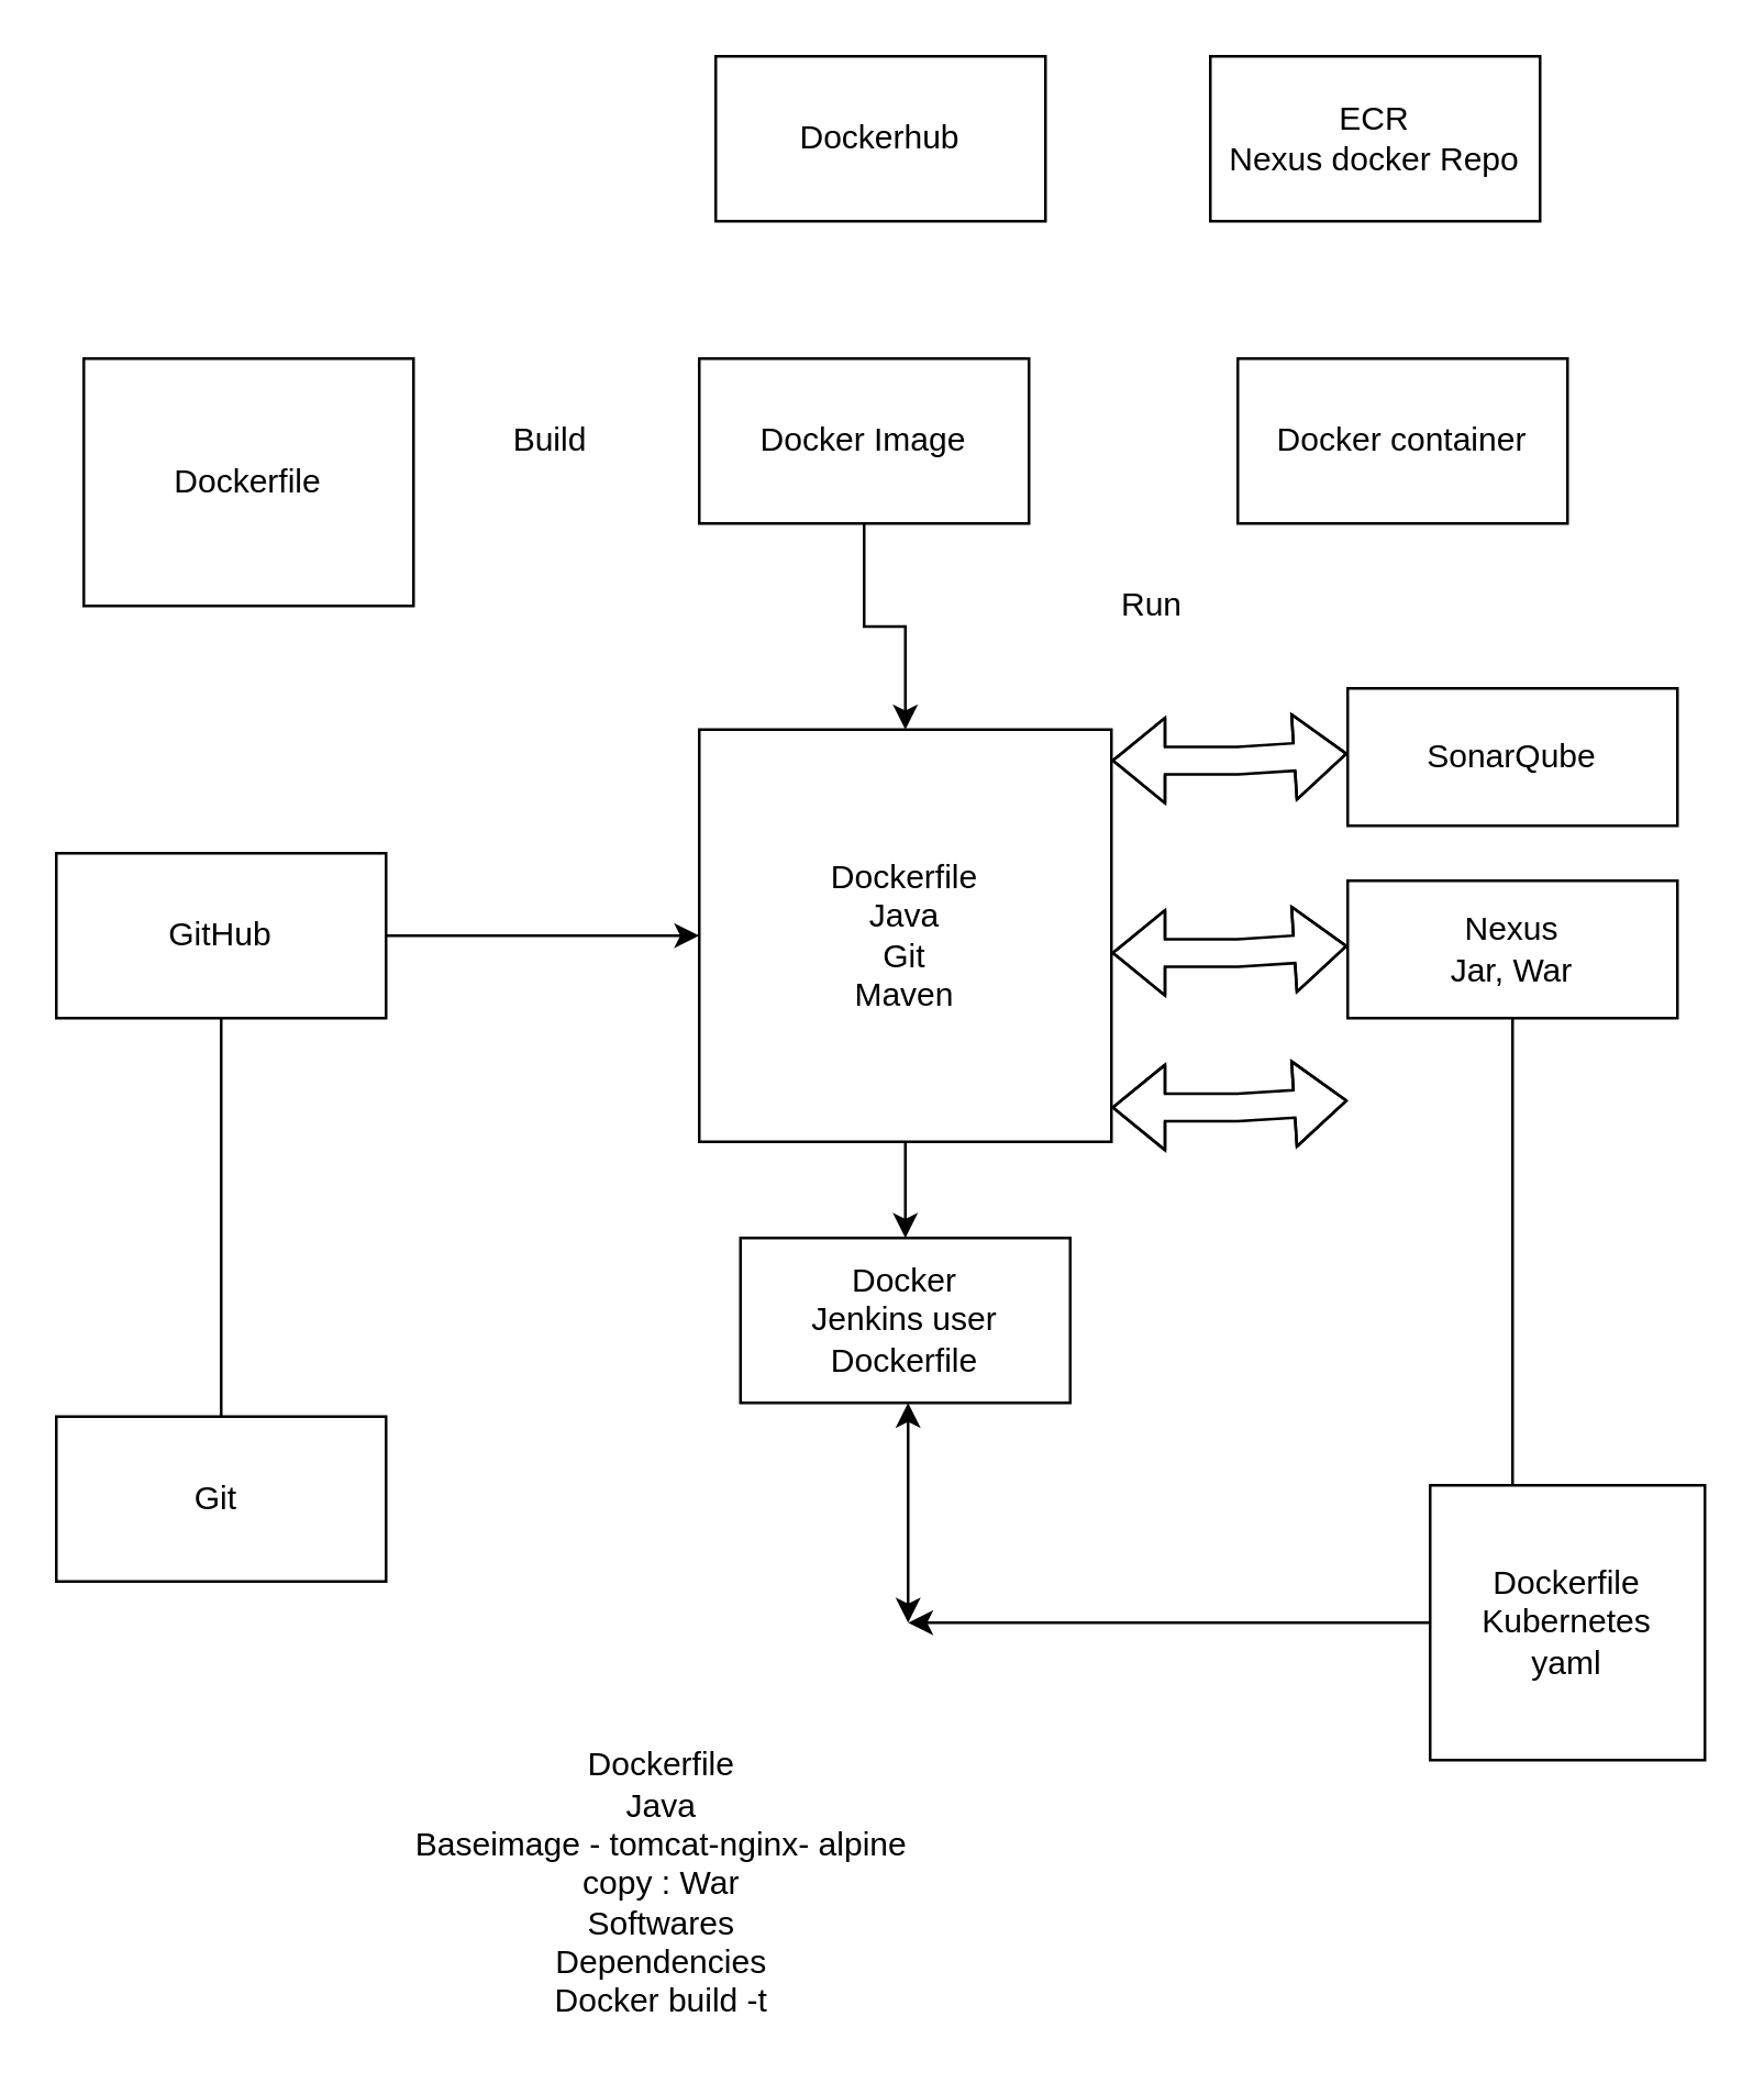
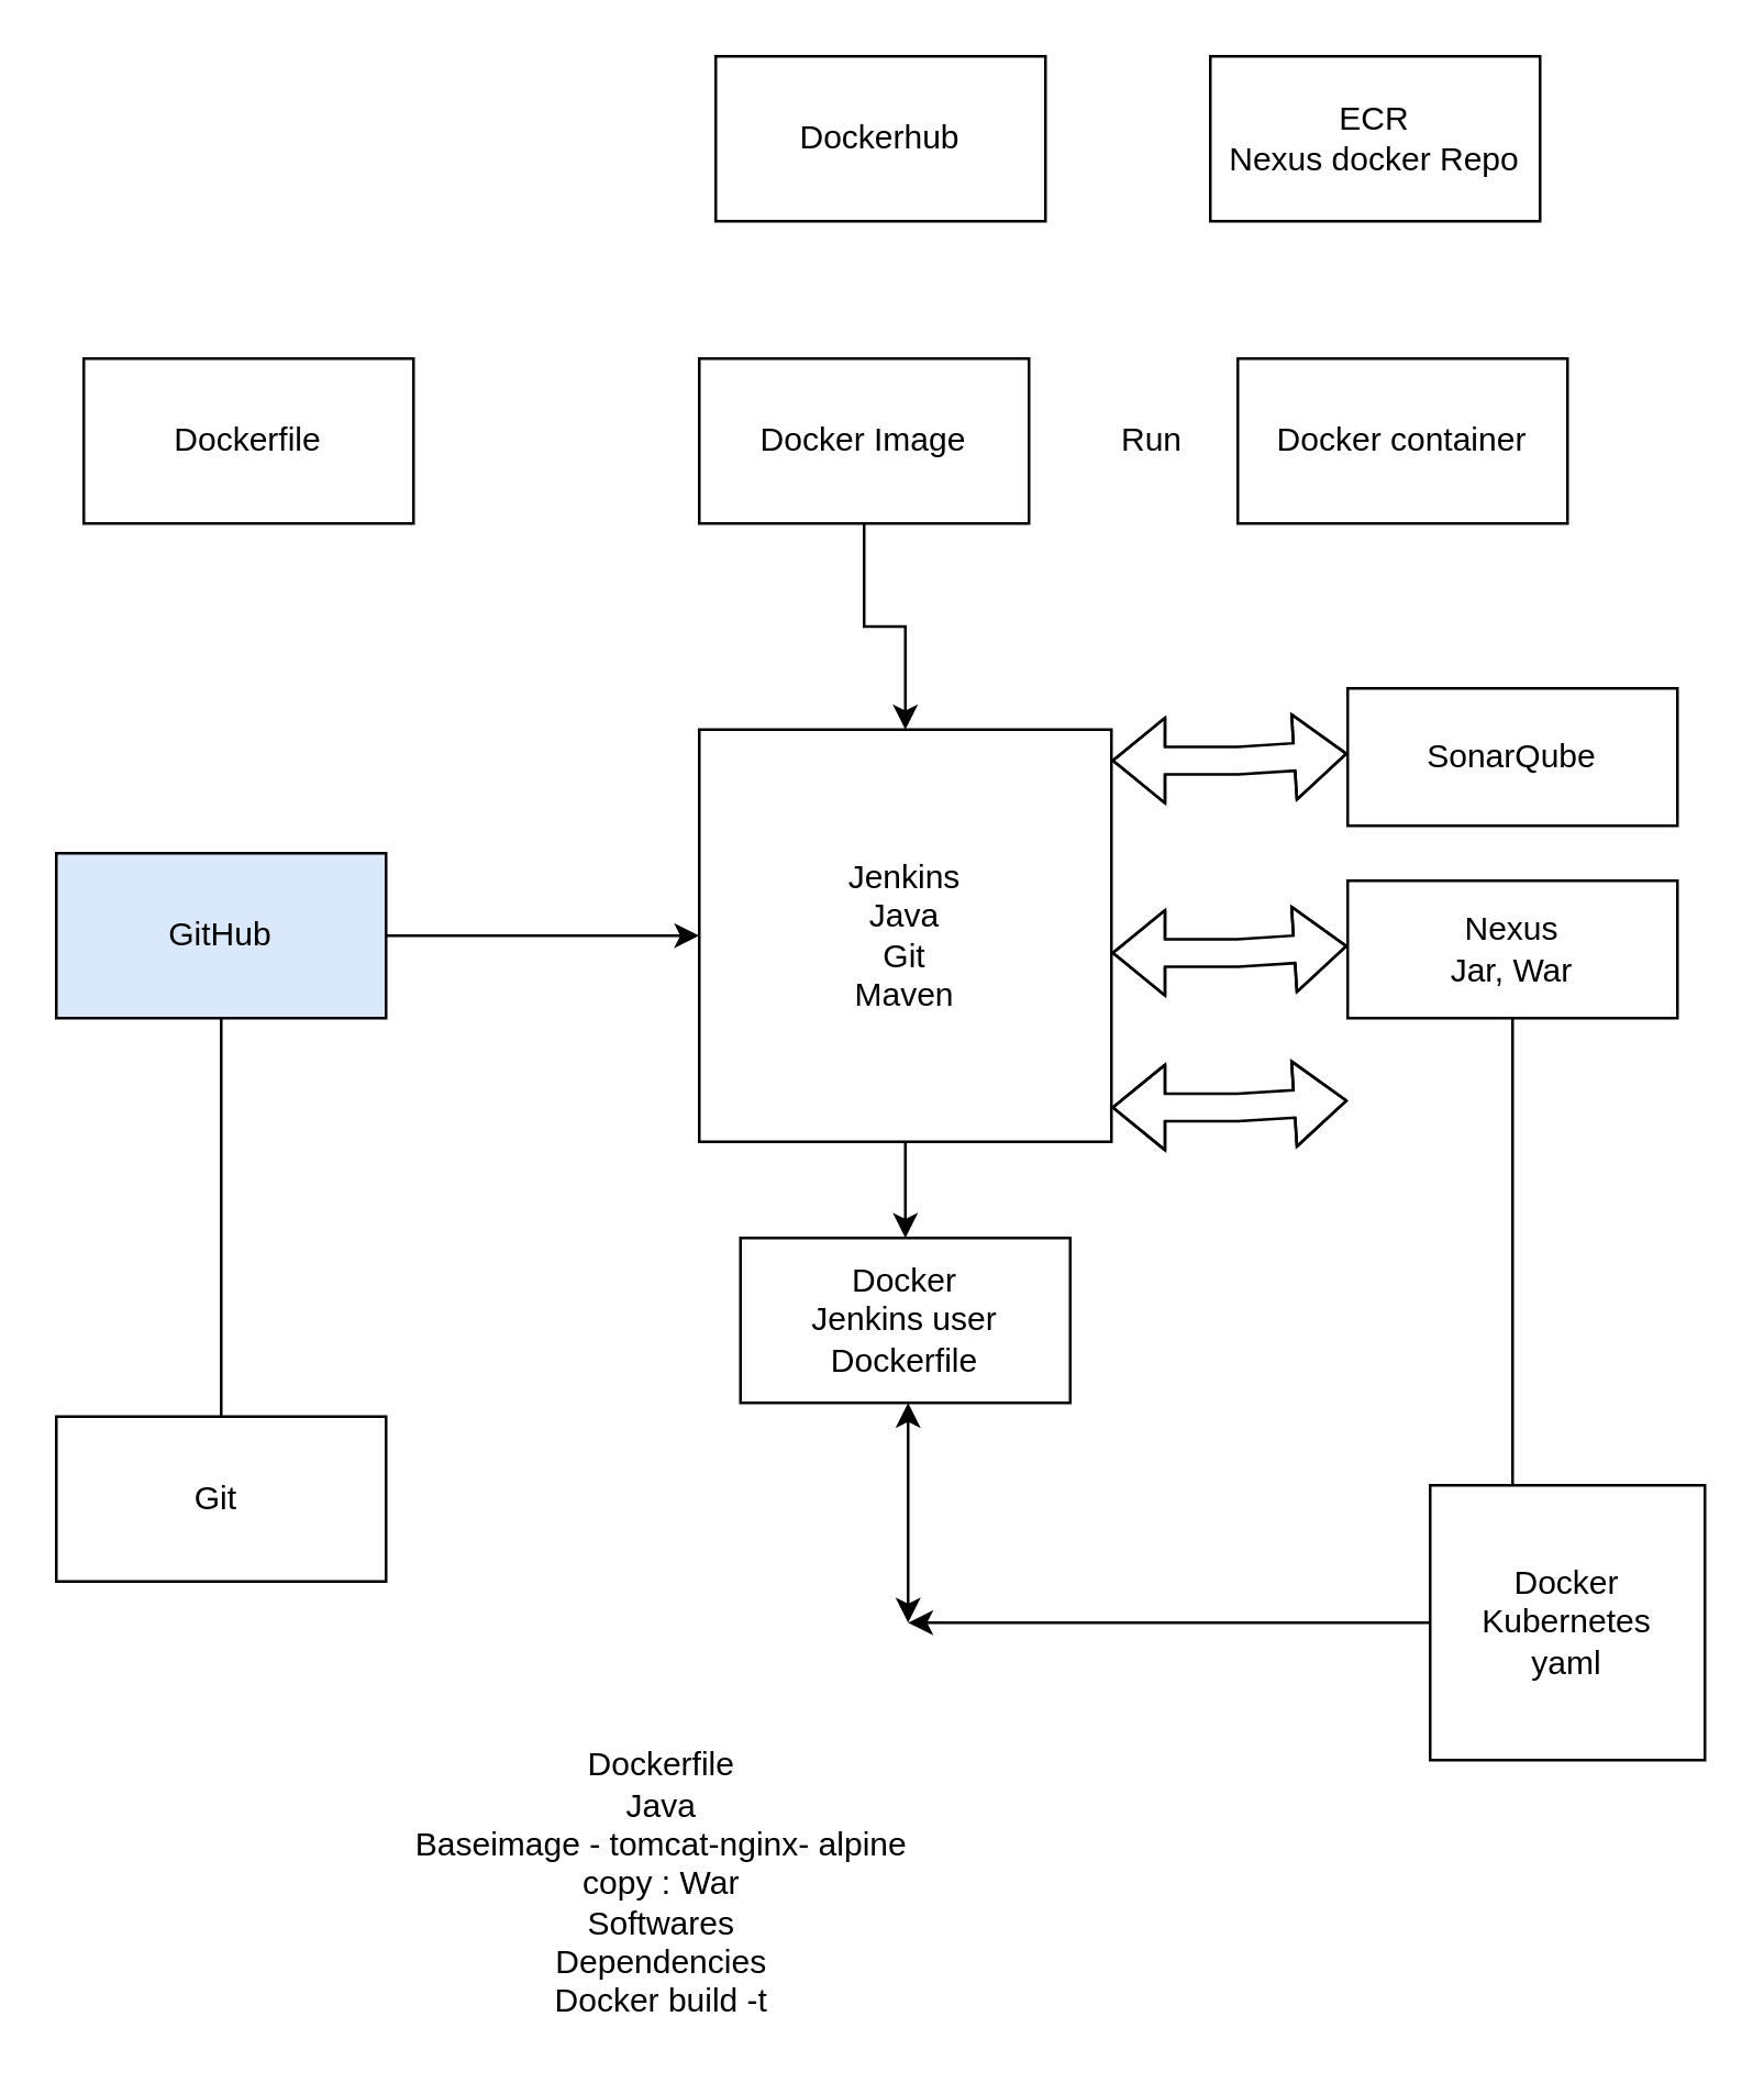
- <mxCell id="22" value="Build" style="text;html=1;strokeColor=none;fillColor=none;align=center;verticalAlign=middle;whiteSpace=wrap;rounded=0;" vertex="1" parent="1"><mxGeometry x="170" y="145" width="60" height="30" as="geometry" /></mxCell>
- <mxCell id="19" value="Dockerfile" style="rounded=0;whiteSpace=wrap;html=1;" vertex="1" parent="1"><mxGeometry x="30" y="130" width="120" height="90" as="geometry" /></mxCell>
+ <mxCell id="19" value="Dockerfile" style="rounded=0;whiteSpace=wrap;html=1;" vertex="1" parent="1"><mxGeometry x="30" y="130" width="120" height="60" as="geometry" /></mxCell>
- <mxCell id="24" value="Run" style="text;html=1;strokeColor=none;fillColor=none;align=center;verticalAlign=middle;whiteSpace=wrap;rounded=0;" vertex="1" parent="1"><mxGeometry x="389" y="205" width="60" height="30" as="geometry" /></mxCell>
+ <mxCell id="24" value="Run" style="text;html=1;strokeColor=none;fillColor=none;align=center;verticalAlign=middle;whiteSpace=wrap;rounded=0;" vertex="1" parent="1"><mxGeometry x="389" y="145" width="60" height="30" as="geometry" /></mxCell>
- <mxCell id="5" value="GitHub" style="rounded=0;whiteSpace=wrap;html=1;" vertex="1" parent="1"><mxGeometry x="20" y="310" width="120" height="60" as="geometry" /></mxCell>
+ <mxCell id="5" value="GitHub" style="rounded=0;whiteSpace=wrap;html=1;fillColor=#dae8fc;" vertex="1" parent="1"><mxGeometry x="20" y="310" width="120" height="60" as="geometry" /></mxCell>
- <mxCell id="7" value="Dockerfile&lt;br&gt;Java&lt;br&gt;Git&lt;br&gt;Maven" style="whiteSpace=wrap;html=1;aspect=fixed;" vertex="1" parent="1"><mxGeometry x="254" y="265" width="150" height="150" as="geometry" /></mxCell>
+ <mxCell id="7" value="Jenkins&lt;br&gt;Java&lt;br&gt;Git&lt;br&gt;Maven" style="whiteSpace=wrap;html=1;aspect=fixed;" vertex="1" parent="1"><mxGeometry x="254" y="265" width="150" height="150" as="geometry" /></mxCell>
- <mxCell id="16" value="Dockerfile&lt;br&gt;Kubernetes&lt;br&gt;yaml" style="whiteSpace=wrap;html=1;aspect=fixed;" vertex="1" parent="1"><mxGeometry x="520" y="540" width="100" height="100" as="geometry" /></mxCell>
+ <mxCell id="16" value="Docker&lt;br&gt;Kubernetes&lt;br&gt;yaml" style="whiteSpace=wrap;html=1;aspect=fixed;" vertex="1" parent="1"><mxGeometry x="520" y="540" width="100" height="100" as="geometry" /></mxCell>
